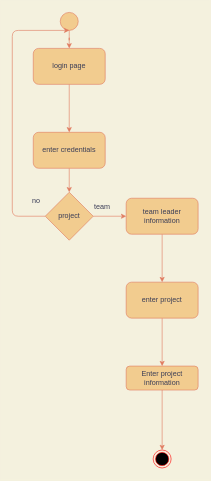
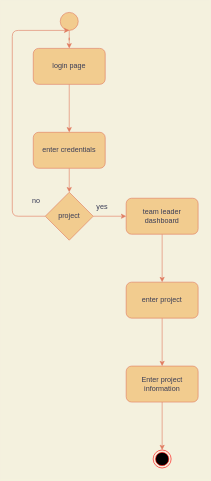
- <mxCell id="11" value="team" style="text;html=1;strokeColor=none;fillColor=none;align=center;verticalAlign=middle;whiteSpace=wrap;rounded=0;sketch=0;fontColor=#393C56;" parent="1" vertex="1"><mxGeometry x="140" y="330" width="60" height="30" as="geometry" /></mxCell>
+ <mxCell id="11" value="yes" style="text;html=1;strokeColor=none;fillColor=none;align=center;verticalAlign=middle;whiteSpace=wrap;rounded=0;sketch=0;fontColor=#393C56;" parent="1" vertex="1"><mxGeometry x="140" y="330" width="60" height="30" as="geometry" /></mxCell>
- <mxCell id="14" value="team leader information" style="rounded=1;whiteSpace=wrap;html=1;sketch=0;fontColor=#393C56;strokeColor=#E07A5F;fillColor=#F2CC8F;" parent="1" vertex="1"><mxGeometry x="210" y="330" width="120" height="60" as="geometry" /></mxCell>
+ <mxCell id="14" value="team leader dashboard" style="rounded=1;whiteSpace=wrap;html=1;sketch=0;fontColor=#393C56;strokeColor=#E07A5F;fillColor=#F2CC8F;" parent="1" vertex="1"><mxGeometry x="210" y="330" width="120" height="60" as="geometry" /></mxCell>
- <mxCell id="18" value="Enter project information" style="whiteSpace=wrap;html=1;fillColor=#F2CC8F;strokeColor=#E07A5F;fontColor=#393C56;rounded=1;sketch=0;" parent="1" vertex="1"><mxGeometry x="210" y="610" width="120" height="40" as="geometry" /></mxCell>
+ <mxCell id="18" value="Enter project information" style="whiteSpace=wrap;html=1;fillColor=#F2CC8F;strokeColor=#E07A5F;fontColor=#393C56;rounded=1;sketch=0;" parent="1" vertex="1"><mxGeometry x="210" y="610" width="120" height="60" as="geometry" /></mxCell>
